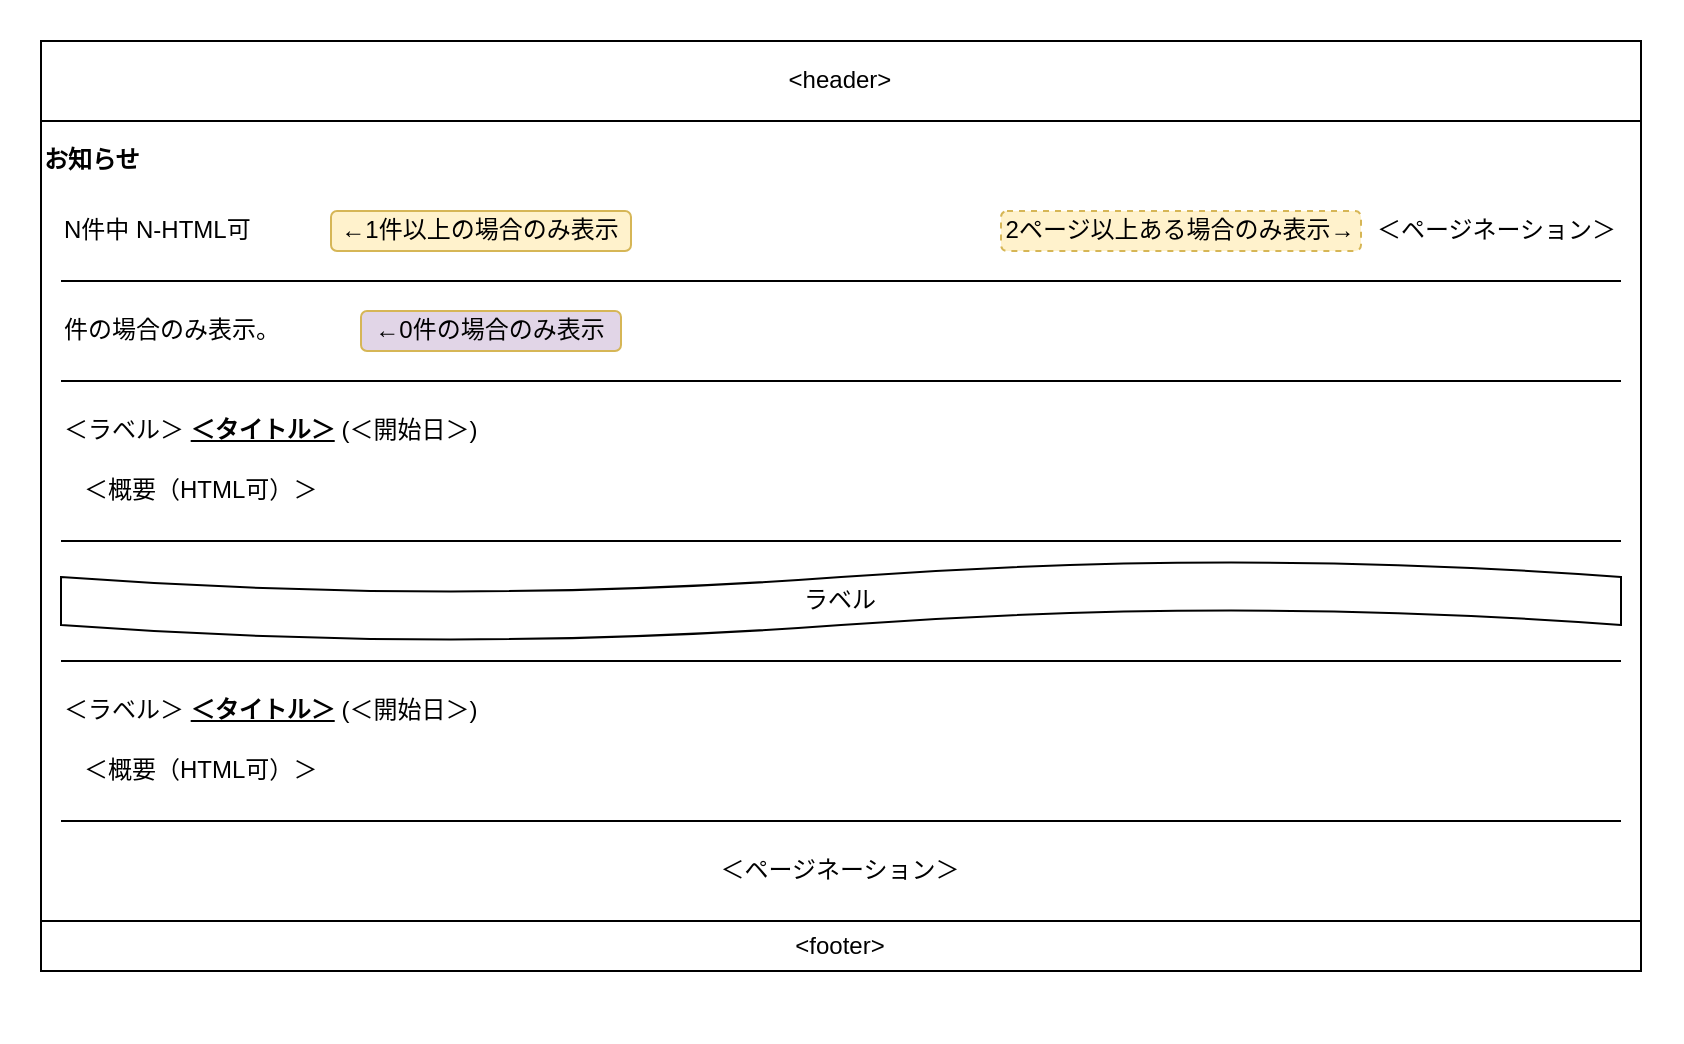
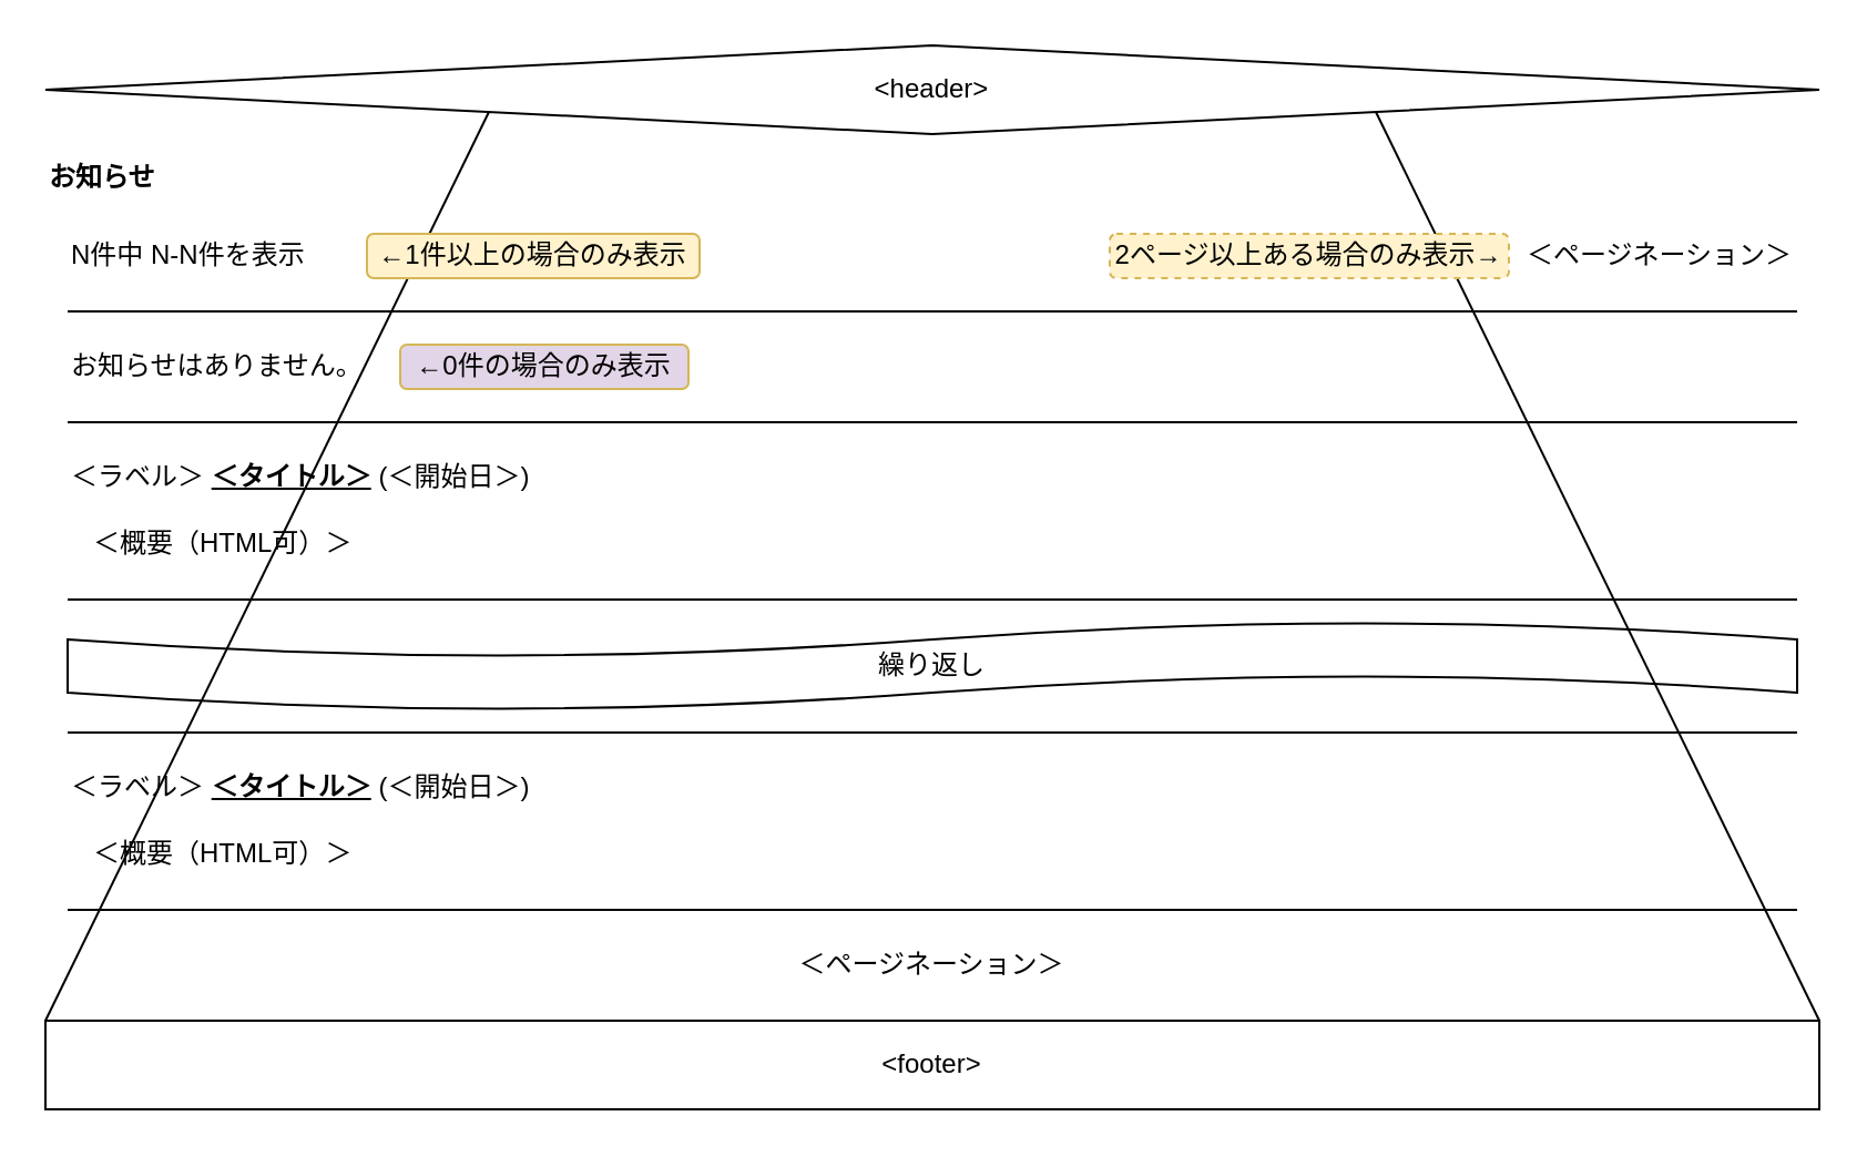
- <mxCell id="2" value="&amp;lt;header&amp;gt;" style="rounded=0;whiteSpace=wrap;html=1;fillColor=none;" parent="1" vertex="1"><mxGeometry width="800" height="40" as="geometry" x="20" y="20" /></mxCell>
+ <mxCell id="2" value="&amp;lt;header&amp;gt;" style="rhombus;whiteSpace=wrap;html=1;fillColor=none;" parent="1" vertex="1"><mxGeometry width="800" height="40" as="geometry" x="20" y="20" /></mxCell>
- <mxCell id="4" value="N件中 N-HTML可" style="text;html=1;strokeColor=none;fillColor=none;align=left;verticalAlign=middle;whiteSpace=wrap;rounded=0;" parent="1" vertex="1"><mxGeometry x="30" y="100" width="110" height="30" as="geometry" /></mxCell>
+ <mxCell id="4" value="N件中 N-N件を表示" style="text;html=1;strokeColor=none;fillColor=none;align=left;verticalAlign=middle;whiteSpace=wrap;rounded=0;" parent="1" vertex="1"><mxGeometry x="30" y="100" width="110" height="30" as="geometry" /></mxCell>
- <mxCell id="21" value="件の場合のみ表示。" style="text;html=1;strokeColor=none;fillColor=none;align=left;verticalAlign=middle;whiteSpace=wrap;rounded=0;" parent="1" vertex="1"><mxGeometry x="30" y="150" width="140" height="30" as="geometry" /></mxCell>
+ <mxCell id="21" value="お知らせはありません。" style="text;html=1;strokeColor=none;fillColor=none;align=left;verticalAlign=middle;whiteSpace=wrap;rounded=0;" parent="1" vertex="1"><mxGeometry x="30" y="150" width="140" height="30" as="geometry" /></mxCell>
- <mxCell id="6" value="ラベル" style="shape=tape;whiteSpace=wrap;html=1;align=center;" parent="1" vertex="1"><mxGeometry x="30" y="280" width="780" height="40" as="geometry" /></mxCell>
+ <mxCell id="6" value="繰り返し" style="shape=tape;whiteSpace=wrap;html=1;align=center;" parent="1" vertex="1"><mxGeometry x="30" y="280" width="780" height="40" as="geometry" /></mxCell>
- <mxCell id="5" value="&amp;lt;footer&amp;gt;" style="rounded=0;whiteSpace=wrap;html=1;fillColor=none;" parent="1" vertex="1"><mxGeometry x="20" y="460" width="800" height="25" as="geometry" /></mxCell>
+ <mxCell id="5" value="&amp;lt;footer&amp;gt;" style="rounded=0;whiteSpace=wrap;html=1;fillColor=none;" parent="1" vertex="1"><mxGeometry y="460" width="800" height="40" as="geometry" x="20" /></mxCell>
